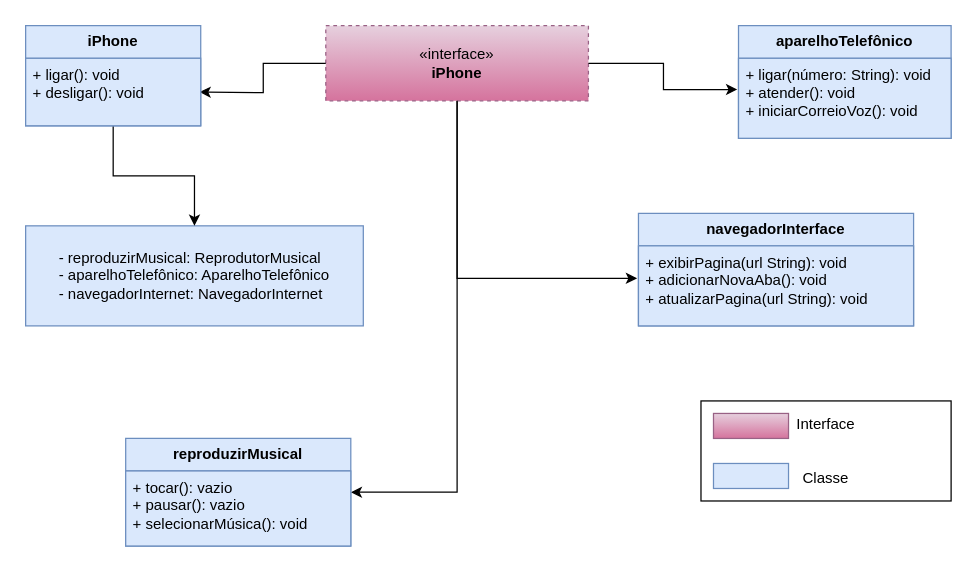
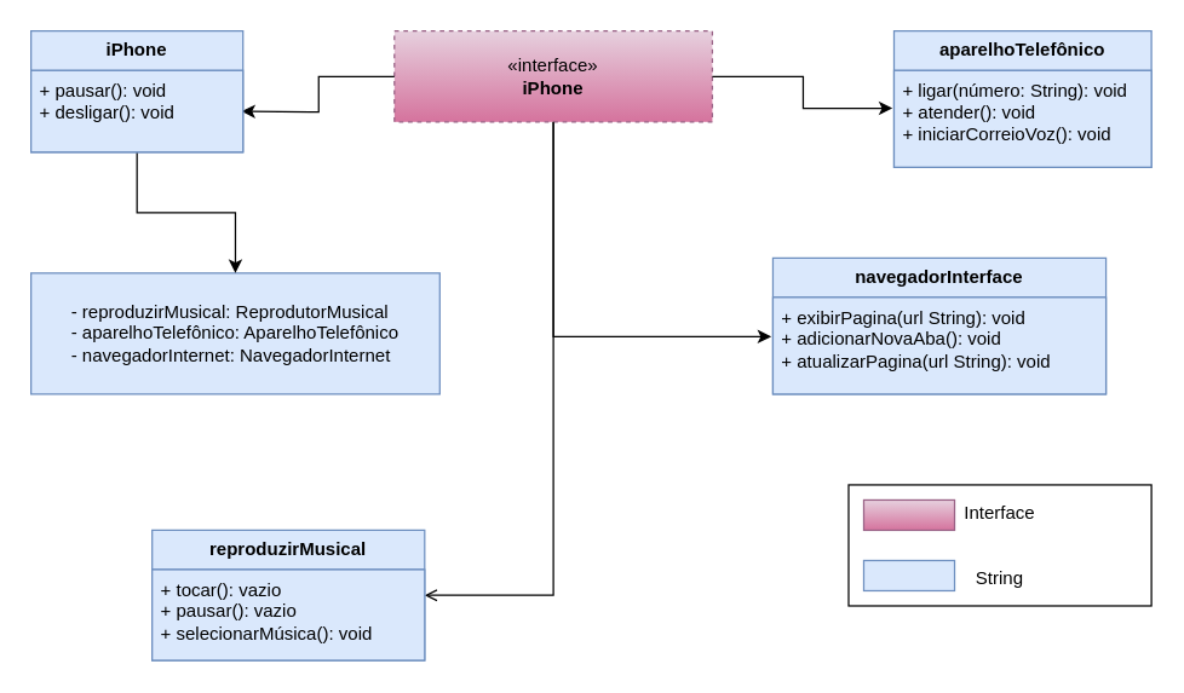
- <mxCell id="18" value="+ ligar(): void&lt;br style=&quot;border-color: var(--border-color); text-align: center;&quot;&gt;&lt;div style=&quot;border-color: var(--border-color); text-align: justify;&quot;&gt;+ desligar(): void&lt;/div&gt;" style="text;strokeColor=#6c8ebf;fillColor=#dae8fc;align=left;verticalAlign=top;spacingLeft=4;spacingRight=4;overflow=hidden;rotatable=0;points=[[0,0.5],[1,0.5]];portConstraint=eastwest;whiteSpace=wrap;html=1;" vertex="1" parent="17"><mxGeometry y="26" width="140" height="54" as="geometry" /></mxCell>
+ <mxCell id="18" value="+ pausar(): void&lt;br style=&quot;border-color: var(--border-color); text-align: center;&quot;&gt;&lt;div style=&quot;border-color: var(--border-color); text-align: justify;&quot;&gt;+ desligar(): void&lt;/div&gt;" style="text;strokeColor=#6c8ebf;fillColor=#dae8fc;align=left;verticalAlign=top;spacingLeft=4;spacingRight=4;overflow=hidden;rotatable=0;points=[[0,0.5],[1,0.5]];portConstraint=eastwest;whiteSpace=wrap;html=1;" vertex="1" parent="17"><mxGeometry y="26" width="140" height="54" as="geometry" /></mxCell>
- <mxCell id="10" value="&lt;font style=&quot;vertical-align: inherit;&quot;&gt;&lt;font style=&quot;vertical-align: inherit;&quot;&gt;Interface&lt;br&gt;&lt;br&gt;&lt;br&gt;Classe&lt;br&gt;&lt;/font&gt;&lt;/font&gt;" style="html=1;whiteSpace=wrap;align=center;" vertex="1" parent="1"><mxGeometry x="560" y="320" width="200" height="80" as="geometry" /></mxCell>
+ <mxCell id="10" value="&lt;font style=&quot;vertical-align: inherit;&quot;&gt;&lt;font style=&quot;vertical-align: inherit;&quot;&gt;Interface&lt;br&gt;&lt;br&gt;&lt;br&gt;String&lt;br&gt;&lt;/font&gt;&lt;/font&gt;" style="html=1;whiteSpace=wrap;align=center;" vertex="1" parent="1"><mxGeometry x="560" y="320" width="200" height="80" as="geometry" /></mxCell>
- <mxCell id="2" style="edgeStyle=orthogonalEdgeStyle;rounded=0;orthogonalLoop=1;jettySize=auto;html=1;exitX=0.5;exitY=1;exitDx=0;exitDy=0;entryX=1;entryY=0.5;entryDx=0;entryDy=0;" edge="1" parent="1" source="3" target="8"><mxGeometry relative="1" as="geometry" /></mxCell>
+ <mxCell id="2" style="edgeStyle=orthogonalEdgeStyle;rounded=0;orthogonalLoop=1;jettySize=auto;html=1;exitX=0.5;exitY=1;exitDx=0;exitDy=0;entryX=1;entryY=0.5;entryDx=0;entryDy=0;endArrow=open;" edge="1" parent="1" source="3" target="8"><mxGeometry relative="1" as="geometry" /></mxCell>
